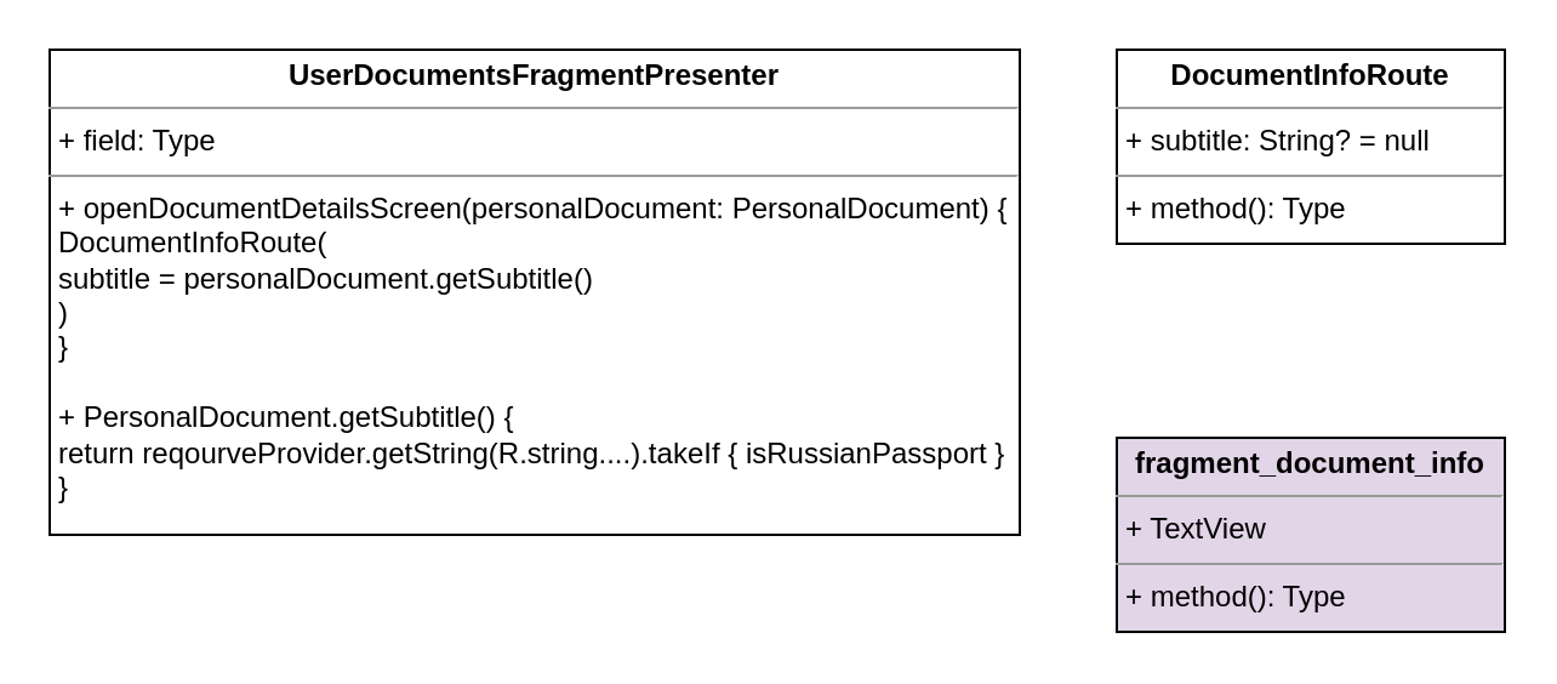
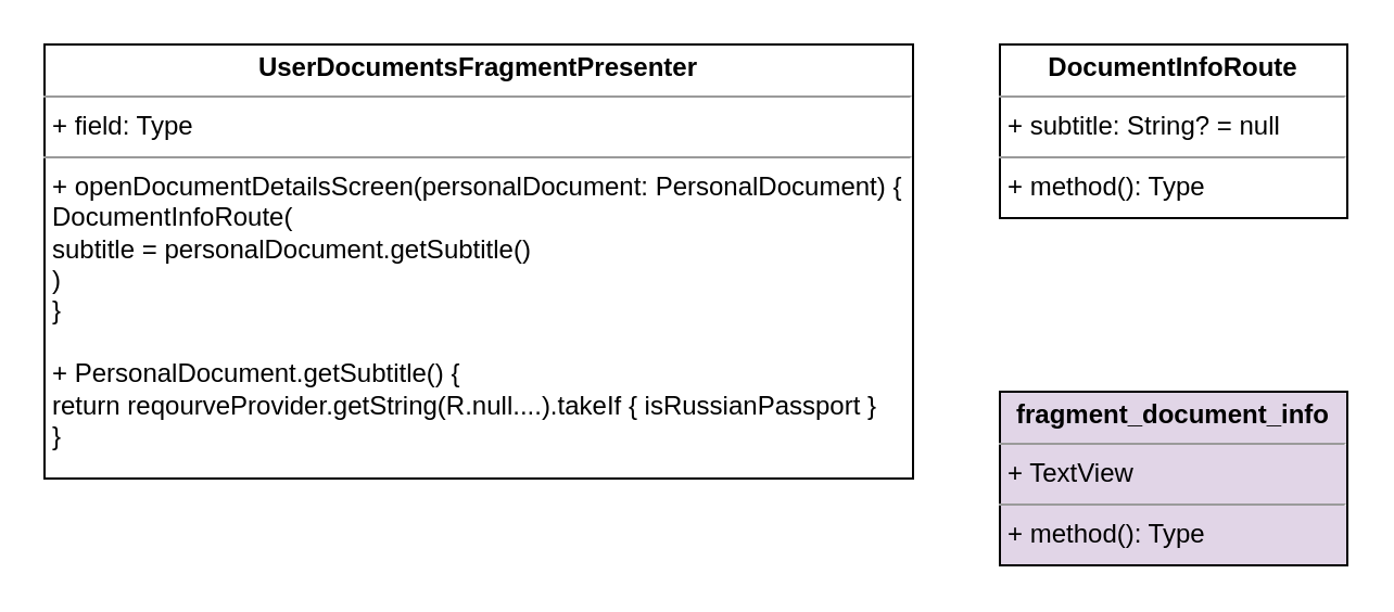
- <mxCell id="3" value="&lt;p style=&quot;margin:0px;margin-top:4px;text-align:center;&quot;&gt;&lt;b&gt;UserDocumentsFragmentPresenter&lt;/b&gt;&lt;/p&gt;&lt;hr size=&quot;1&quot;&gt;&lt;p style=&quot;margin:0px;margin-left:4px;&quot;&gt;+ field: Type&lt;/p&gt;&lt;hr size=&quot;1&quot;&gt;&lt;p style=&quot;margin:0px;margin-left:4px;&quot;&gt;+ openDocumentDetailsScreen(personalDocument: PersonalDocument) {&lt;/p&gt;&lt;p style=&quot;margin:0px;margin-left:4px;&quot;&gt;DocumentInfoRoute(&lt;/p&gt;&lt;p style=&quot;margin:0px;margin-left:4px;&quot;&gt;subtitle = personalDocument.getSubtitle()&lt;/p&gt;&lt;p style=&quot;margin:0px;margin-left:4px;&quot;&gt;)&lt;br&gt;&lt;/p&gt;&lt;p style=&quot;margin:0px;margin-left:4px;&quot;&gt;}&lt;/p&gt;&lt;p style=&quot;margin:0px;margin-left:4px;&quot;&gt;&lt;br&gt;&lt;/p&gt;&lt;p style=&quot;margin:0px;margin-left:4px;&quot;&gt;+ PersonalDocument.getSubtitle() {&lt;/p&gt;&lt;p style=&quot;margin:0px;margin-left:4px;&quot;&gt;return reqourveProvider.getString(R.string....).takeIf { isRussianPassport }&lt;br&gt;&lt;/p&gt;&lt;p style=&quot;margin:0px;margin-left:4px;&quot;&gt;}&lt;br&gt;&lt;/p&gt;" style="verticalAlign=top;align=left;overflow=fill;fontSize=12;fontFamily=Helvetica;html=1;" vertex="1" parent="1"><mxGeometry x="20" y="20" width="400" height="200" as="geometry" /></mxCell>
+ <mxCell id="3" value="&lt;p style=&quot;margin:0px;margin-top:4px;text-align:center;&quot;&gt;&lt;b&gt;UserDocumentsFragmentPresenter&lt;/b&gt;&lt;/p&gt;&lt;hr size=&quot;1&quot;&gt;&lt;p style=&quot;margin:0px;margin-left:4px;&quot;&gt;+ field: Type&lt;/p&gt;&lt;hr size=&quot;1&quot;&gt;&lt;p style=&quot;margin:0px;margin-left:4px;&quot;&gt;+ openDocumentDetailsScreen(personalDocument: PersonalDocument) {&lt;/p&gt;&lt;p style=&quot;margin:0px;margin-left:4px;&quot;&gt;DocumentInfoRoute(&lt;/p&gt;&lt;p style=&quot;margin:0px;margin-left:4px;&quot;&gt;subtitle = personalDocument.getSubtitle()&lt;/p&gt;&lt;p style=&quot;margin:0px;margin-left:4px;&quot;&gt;)&lt;br&gt;&lt;/p&gt;&lt;p style=&quot;margin:0px;margin-left:4px;&quot;&gt;}&lt;/p&gt;&lt;p style=&quot;margin:0px;margin-left:4px;&quot;&gt;&lt;br&gt;&lt;/p&gt;&lt;p style=&quot;margin:0px;margin-left:4px;&quot;&gt;+ PersonalDocument.getSubtitle() {&lt;/p&gt;&lt;p style=&quot;margin:0px;margin-left:4px;&quot;&gt;return reqourveProvider.getString(R.null....).takeIf { isRussianPassport }&lt;br&gt;&lt;/p&gt;&lt;p style=&quot;margin:0px;margin-left:4px;&quot;&gt;}&lt;br&gt;&lt;/p&gt;" style="verticalAlign=top;align=left;overflow=fill;fontSize=12;fontFamily=Helvetica;html=1;" vertex="1" parent="1"><mxGeometry x="20" y="20" width="400" height="200" as="geometry" /></mxCell>
